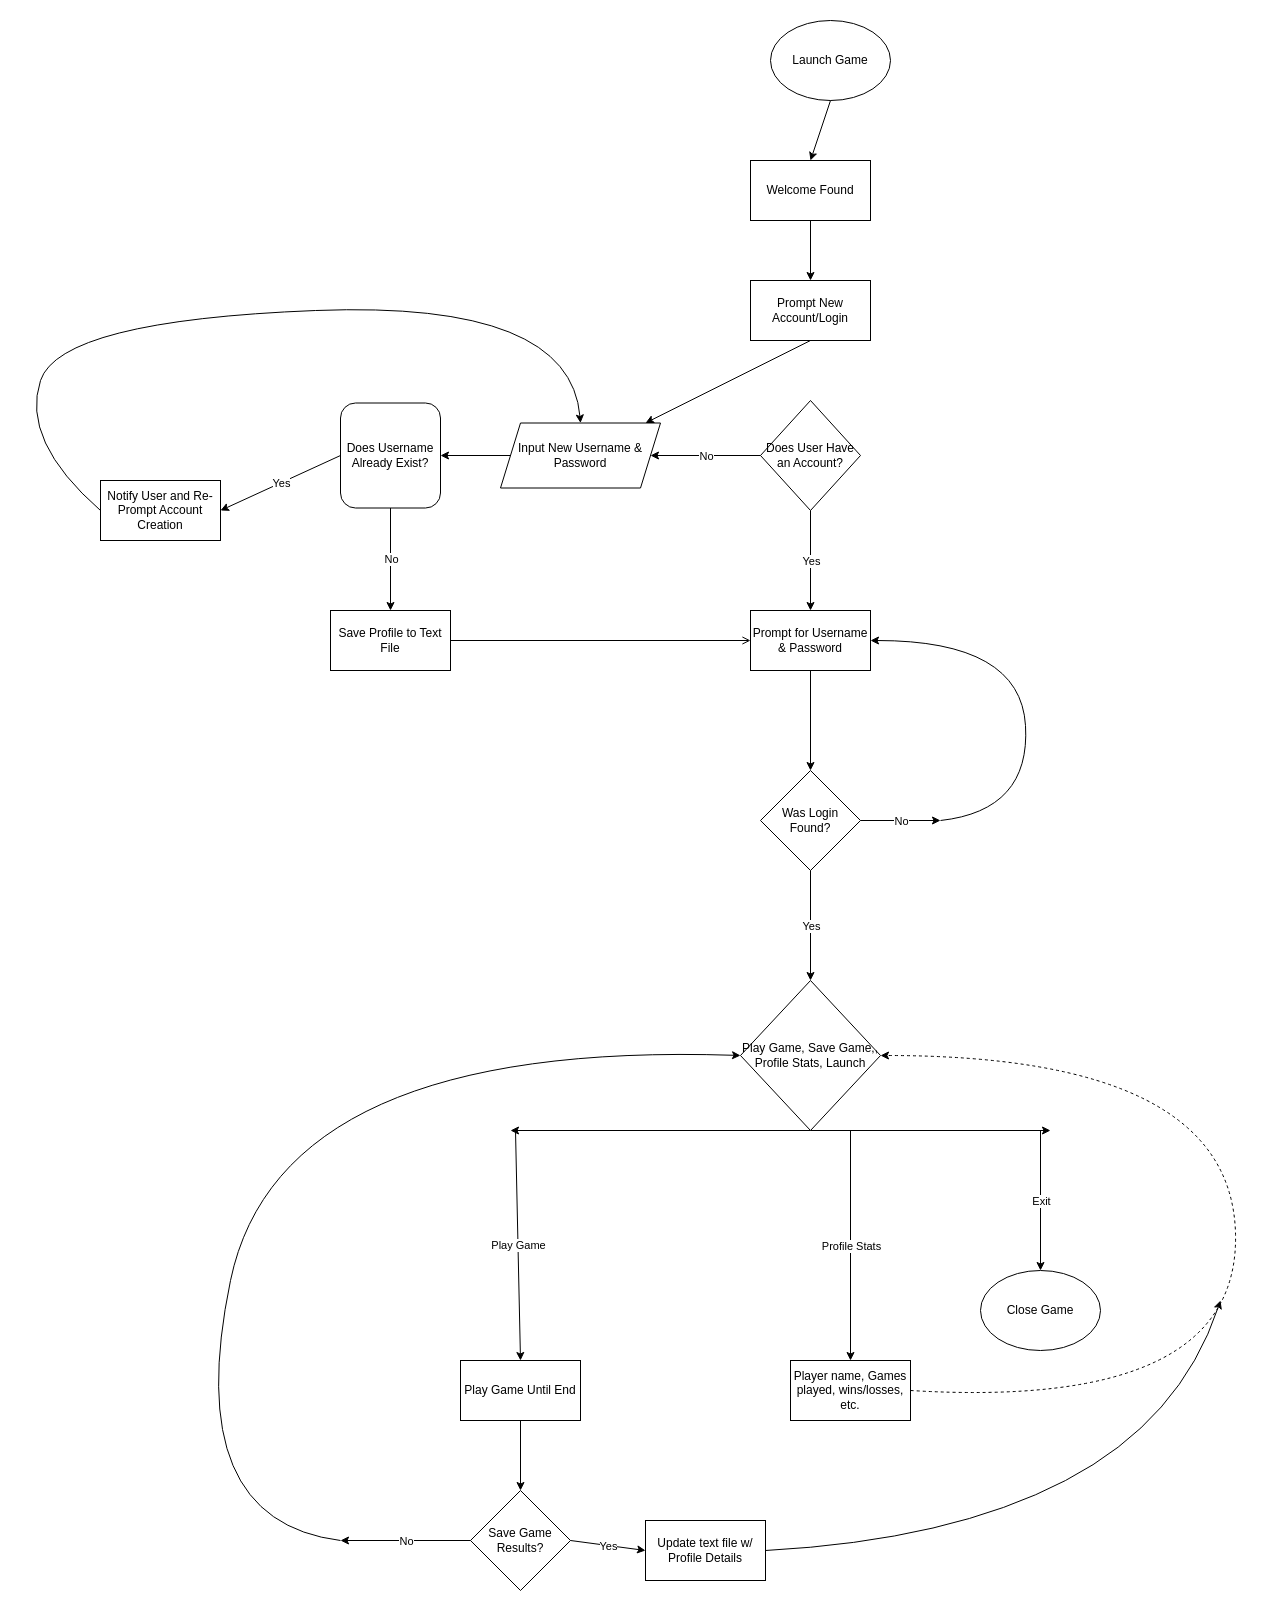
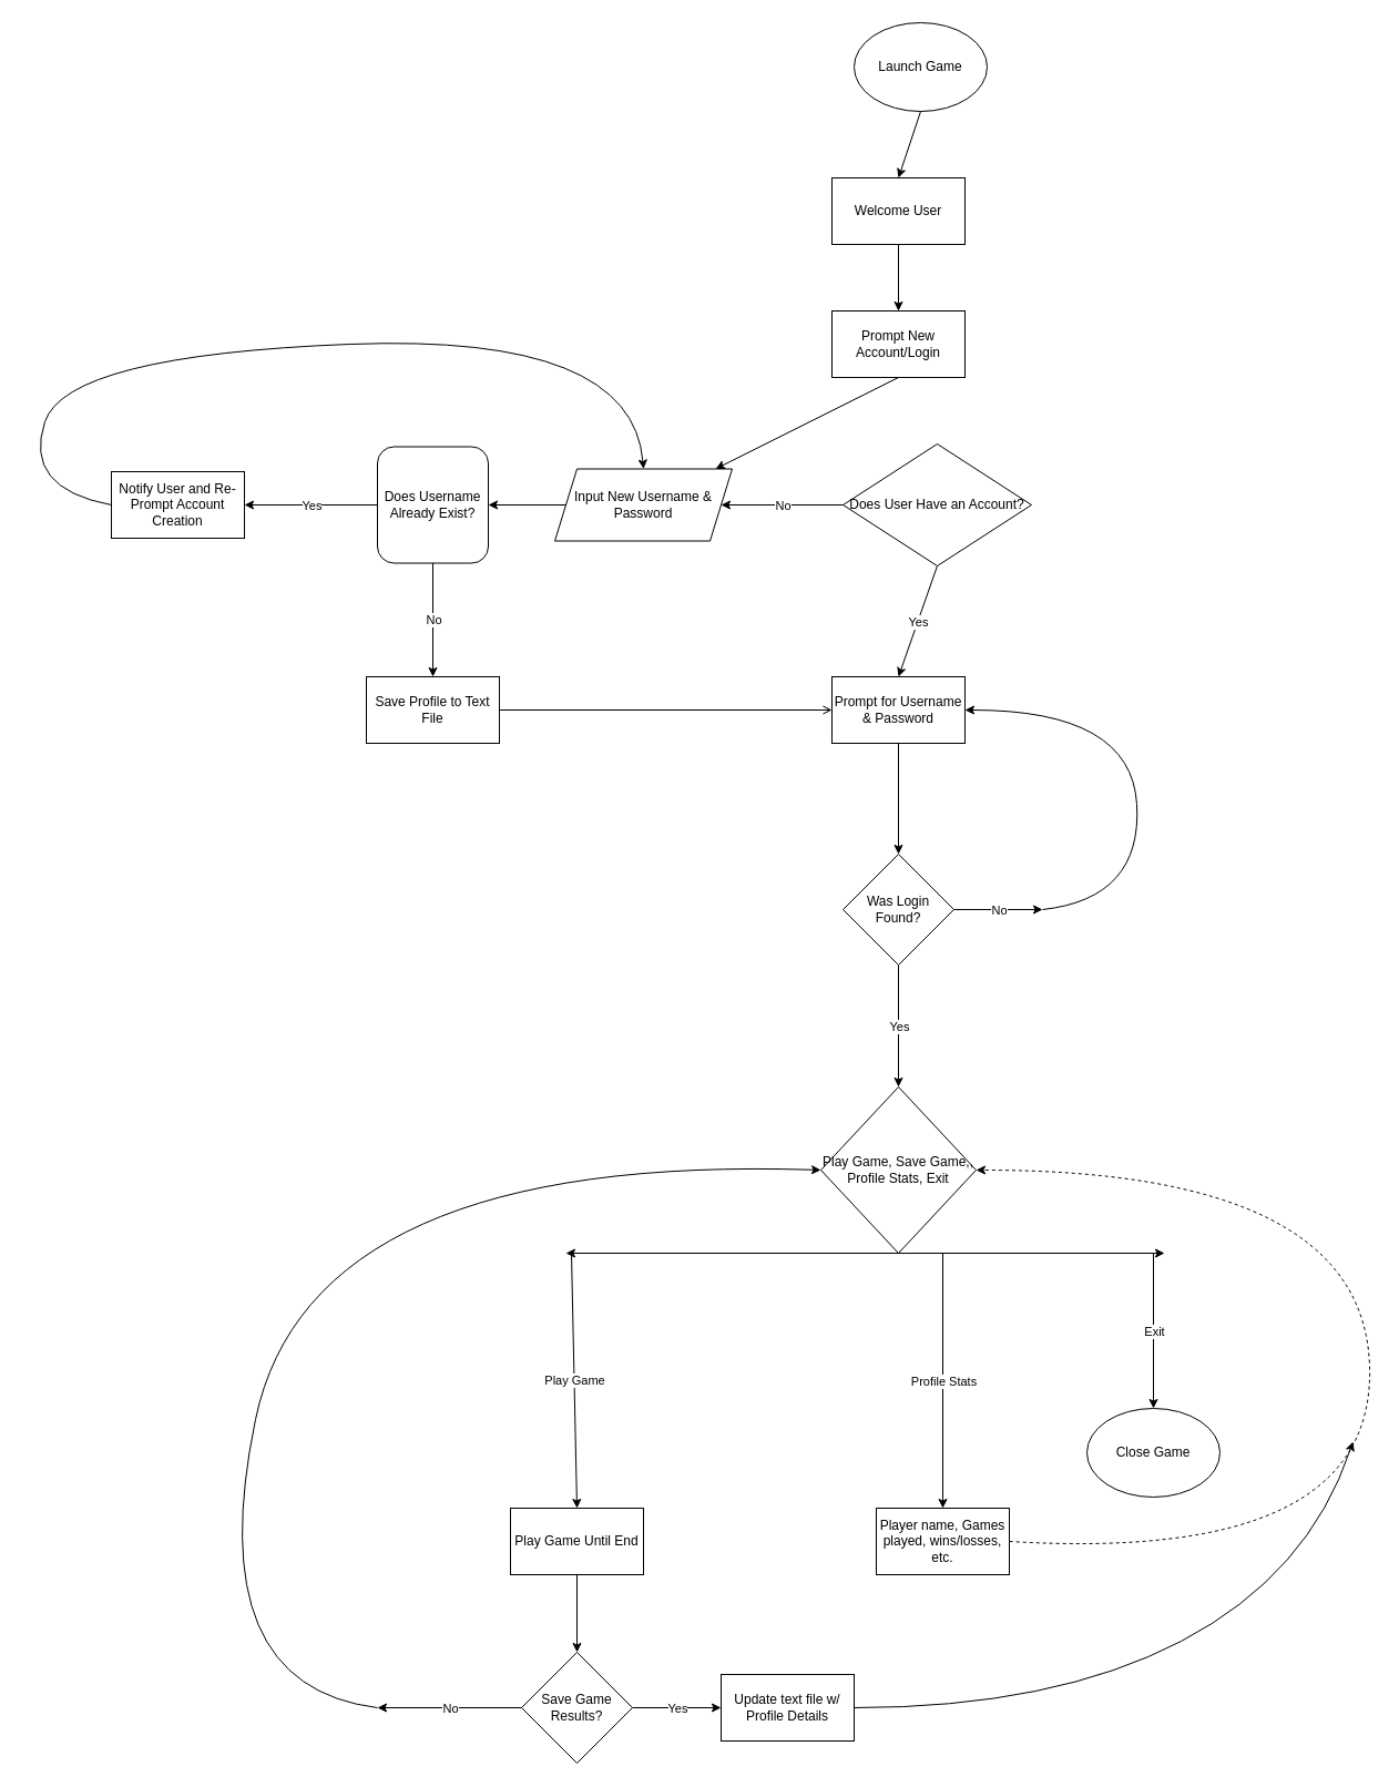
- <mxCell id="29" value="Welcome Found" style="rounded=0;whiteSpace=wrap;html=1;" vertex="1" parent="1"><mxGeometry x="750" y="160" width="120" height="60" as="geometry" /></mxCell>
+ <mxCell id="29" value="Welcome User" style="rounded=0;whiteSpace=wrap;html=1;" vertex="1" parent="1"><mxGeometry x="750" y="160" width="120" height="60" as="geometry" /></mxCell>
- <mxCell id="3" value="Does User Have an Account?" style="rhombus;whiteSpace=wrap;html=1;" vertex="1" parent="1"><mxGeometry x="760" y="400" width="100" height="110" as="geometry" /></mxCell>
+ <mxCell id="3" value="Does User Have an Account?" style="rhombus;whiteSpace=wrap;html=1;" vertex="1" parent="1"><mxGeometry x="760" y="400" width="170" height="110" as="geometry" /></mxCell>
- <mxCell id="18" value="Notify User and Re-Prompt Account Creation" style="rounded=0;whiteSpace=wrap;html=1;" vertex="1" parent="1"><mxGeometry x="100" y="480" width="120" height="60" as="geometry" /></mxCell>
+ <mxCell id="18" value="Notify User and Re-Prompt Account Creation" style="rounded=0;whiteSpace=wrap;html=1;" vertex="1" parent="1"><mxGeometry x="100" y="425" width="120" height="60" as="geometry" /></mxCell>
- <mxCell id="32" value="Play Game, Save Game,, Profile Stats, Launch" style="rhombus;whiteSpace=wrap;html=1;" vertex="1" parent="1"><mxGeometry x="740" y="980" width="140" height="150" as="geometry" /></mxCell>
+ <mxCell id="32" value="Play Game, Save Game,, Profile Stats, Exit" style="rhombus;whiteSpace=wrap;html=1;" vertex="1" parent="1"><mxGeometry x="740" y="980" width="140" height="150" as="geometry" /></mxCell>
- <mxCell id="43" value="Update text file w/ Profile Details" style="rounded=0;whiteSpace=wrap;html=1;" vertex="1" parent="1"><mxGeometry x="645" y="1520" width="120" height="60" as="geometry" /></mxCell>
+ <mxCell id="43" value="Update text file w/ Profile Details" style="rounded=0;whiteSpace=wrap;html=1;" vertex="1" parent="1"><mxGeometry x="650" y="1510" width="120" height="60" as="geometry" /></mxCell>
